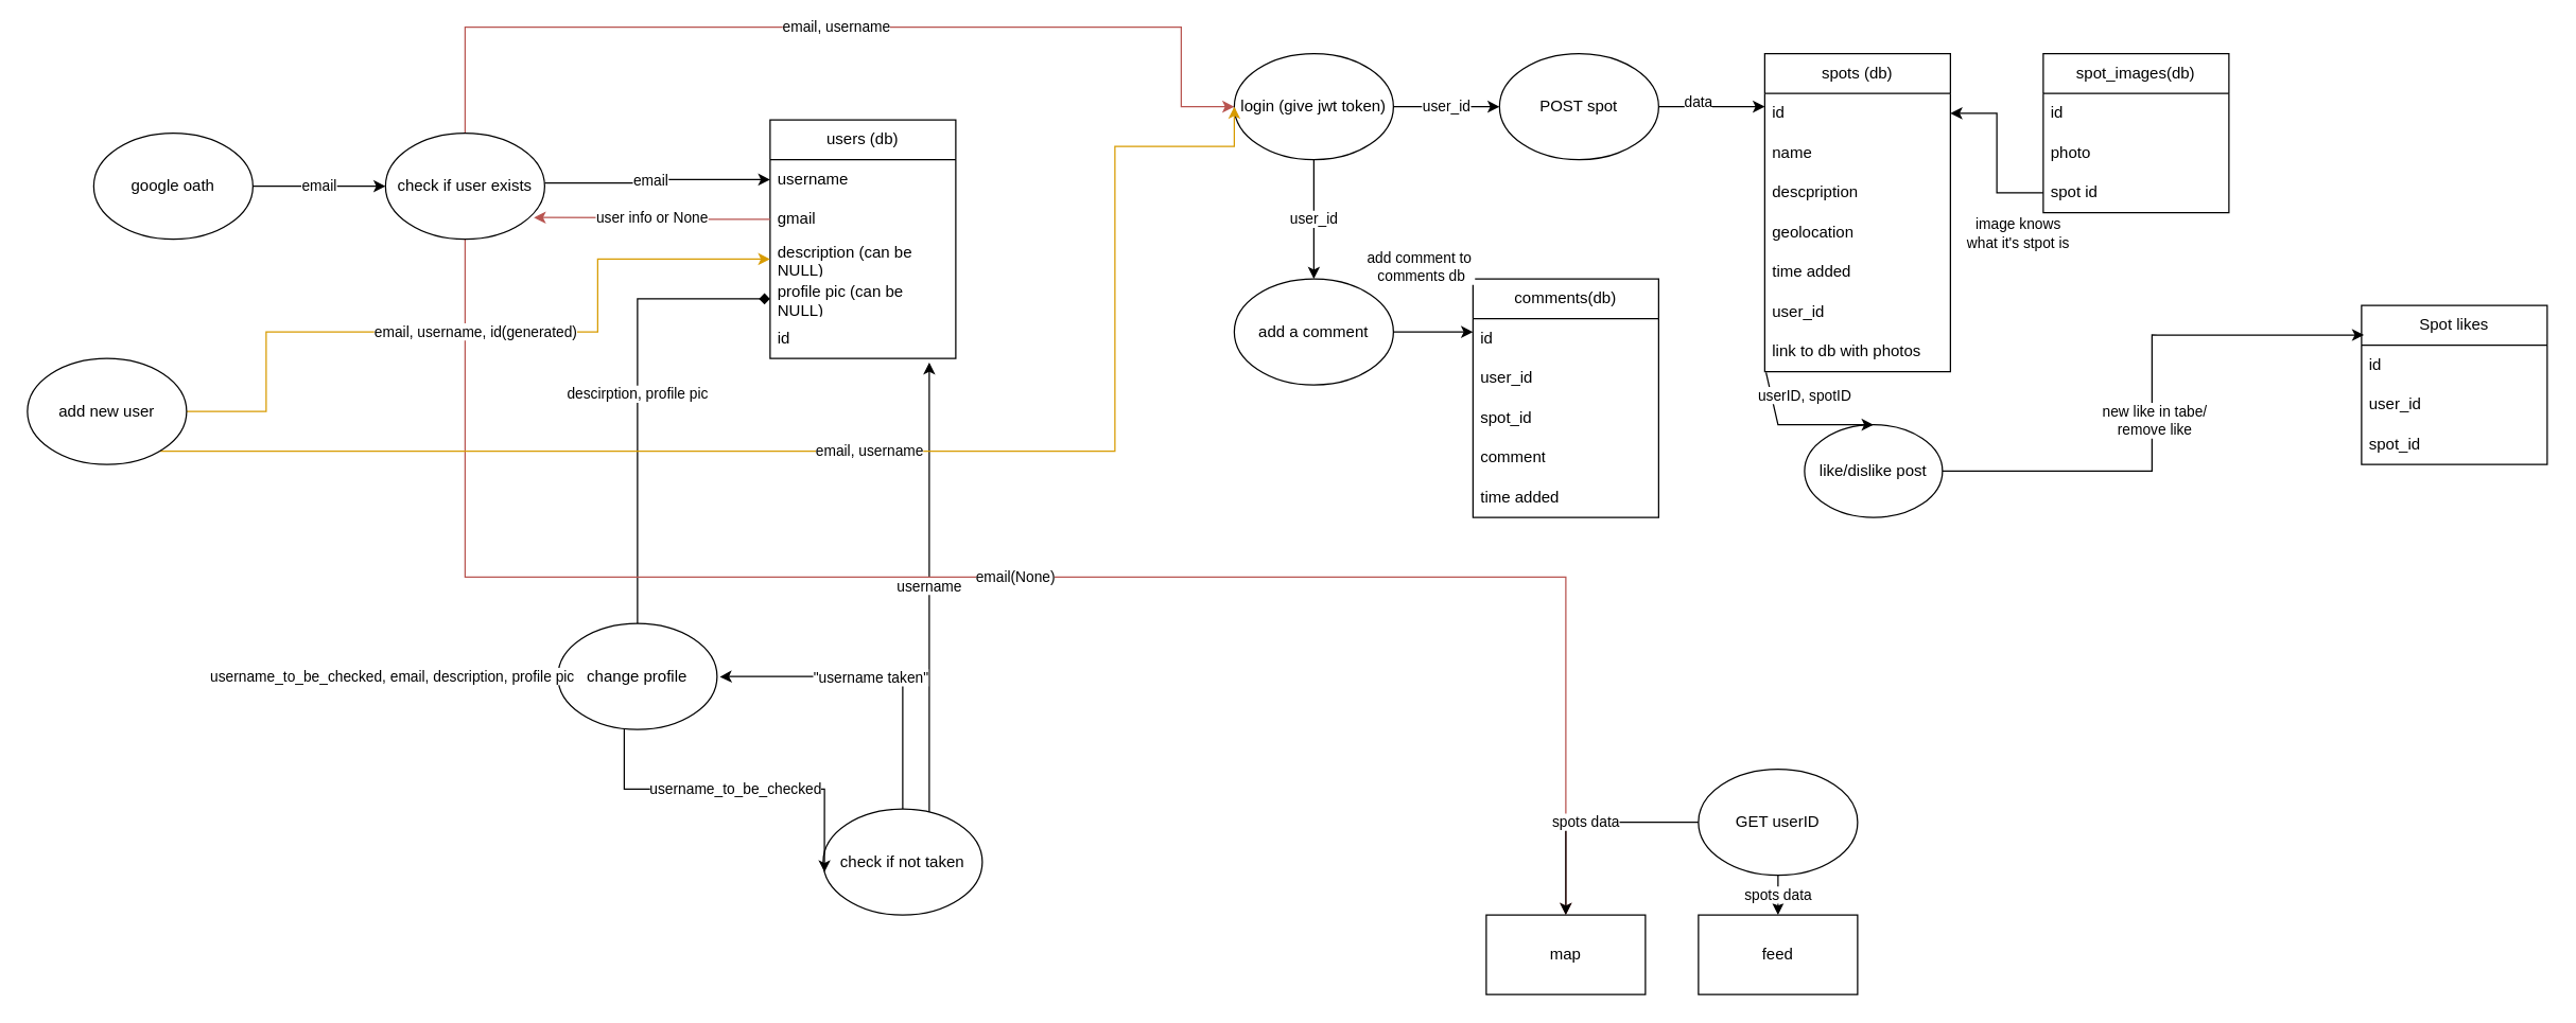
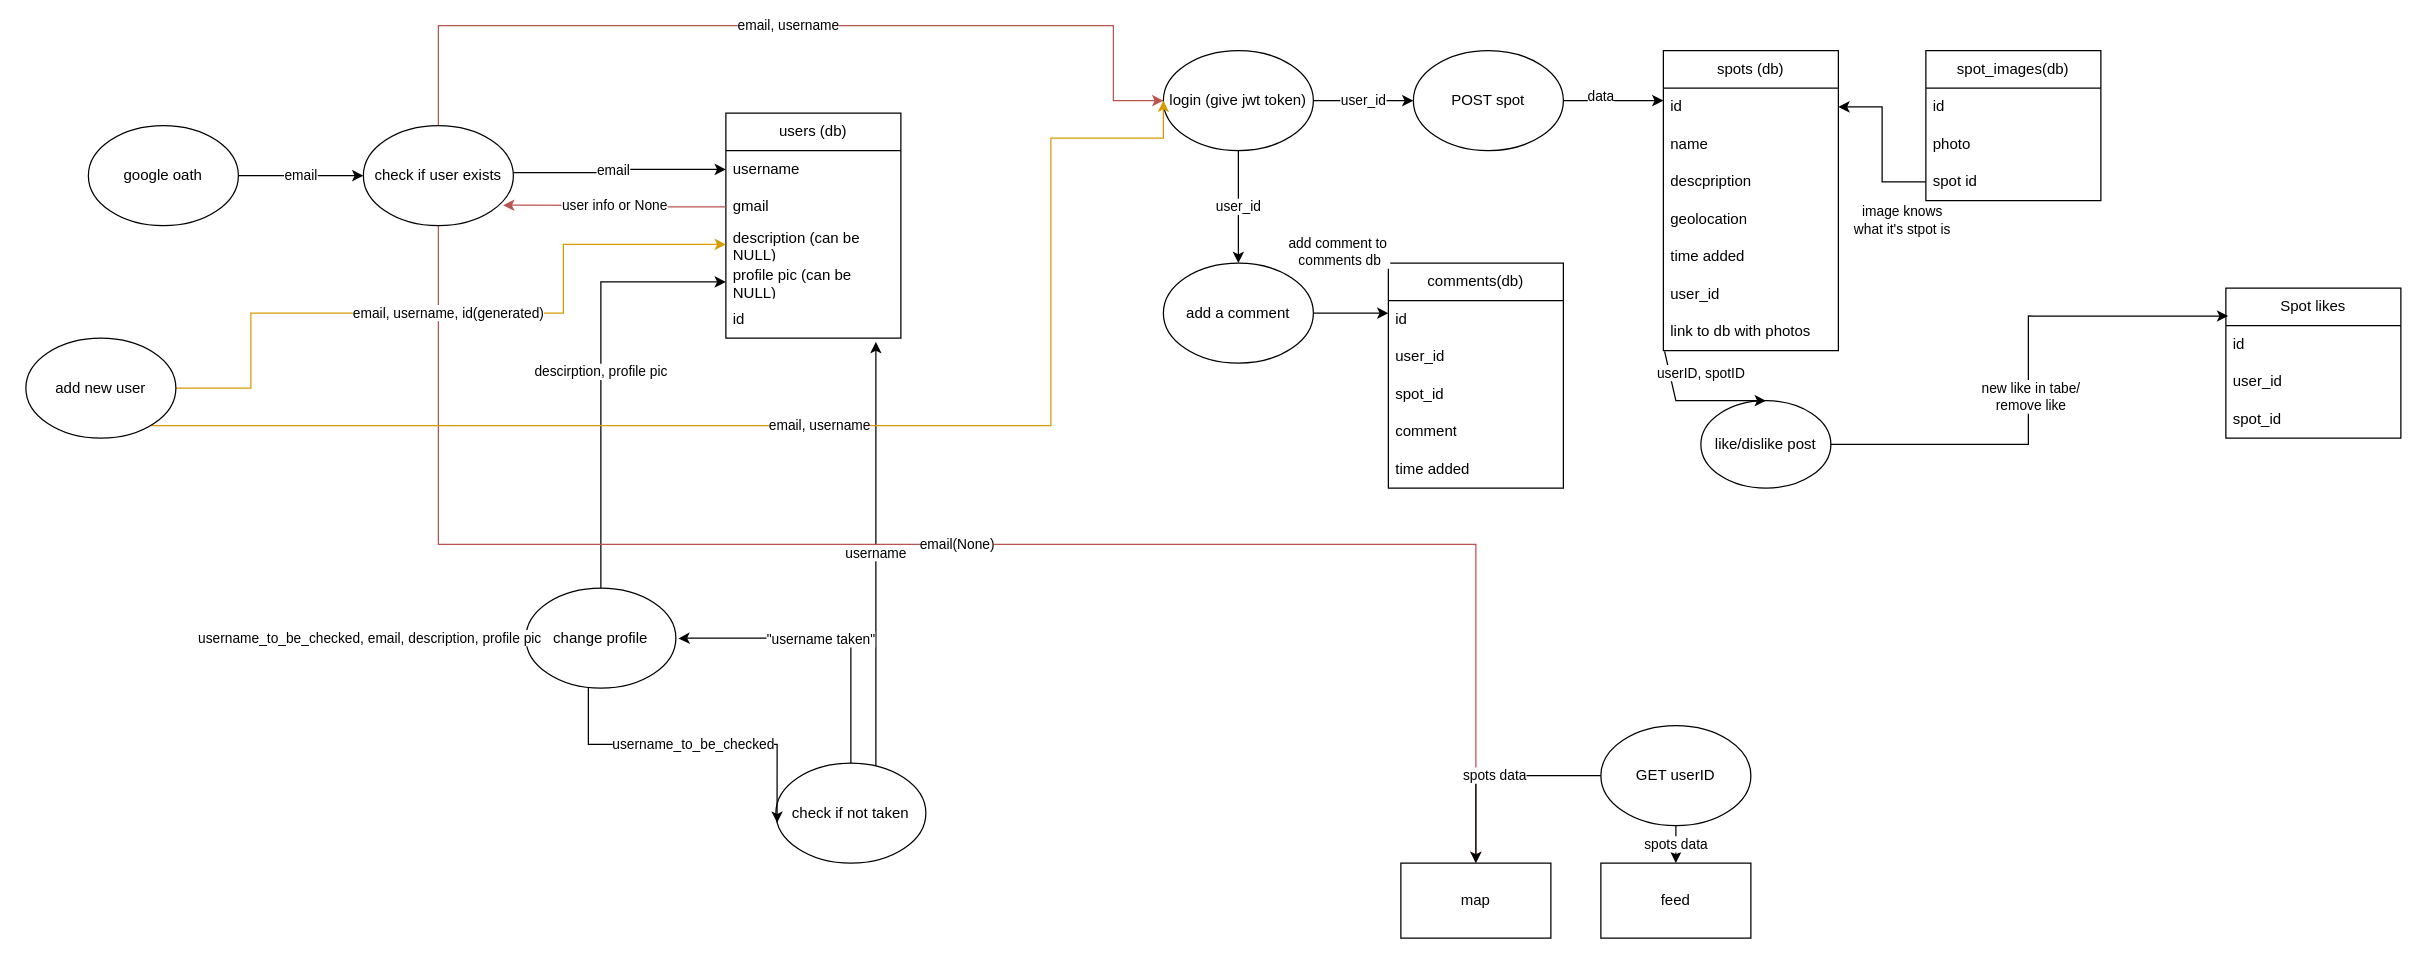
- <mxCell id="11" value="descirption, profile pic" style="edgeStyle=orthogonalEdgeStyle;rounded=0;orthogonalLoop=1;jettySize=auto;html=1;entryX=0;entryY=0.5;entryDx=0;entryDy=0;endArrow=diamond;" parent="1" source="12" target="8" edge="1"><mxGeometry relative="1" as="geometry"><mxPoint x="490" y="370" as="targetPoint" /></mxGeometry></mxCell>
+ <mxCell id="11" value="descirption, profile pic" style="edgeStyle=orthogonalEdgeStyle;rounded=0;orthogonalLoop=1;jettySize=auto;html=1;entryX=0;entryY=0.5;entryDx=0;entryDy=0;" parent="1" source="12" target="8" edge="1"><mxGeometry relative="1" as="geometry"><mxPoint x="490" y="370" as="targetPoint" /></mxGeometry></mxCell>
